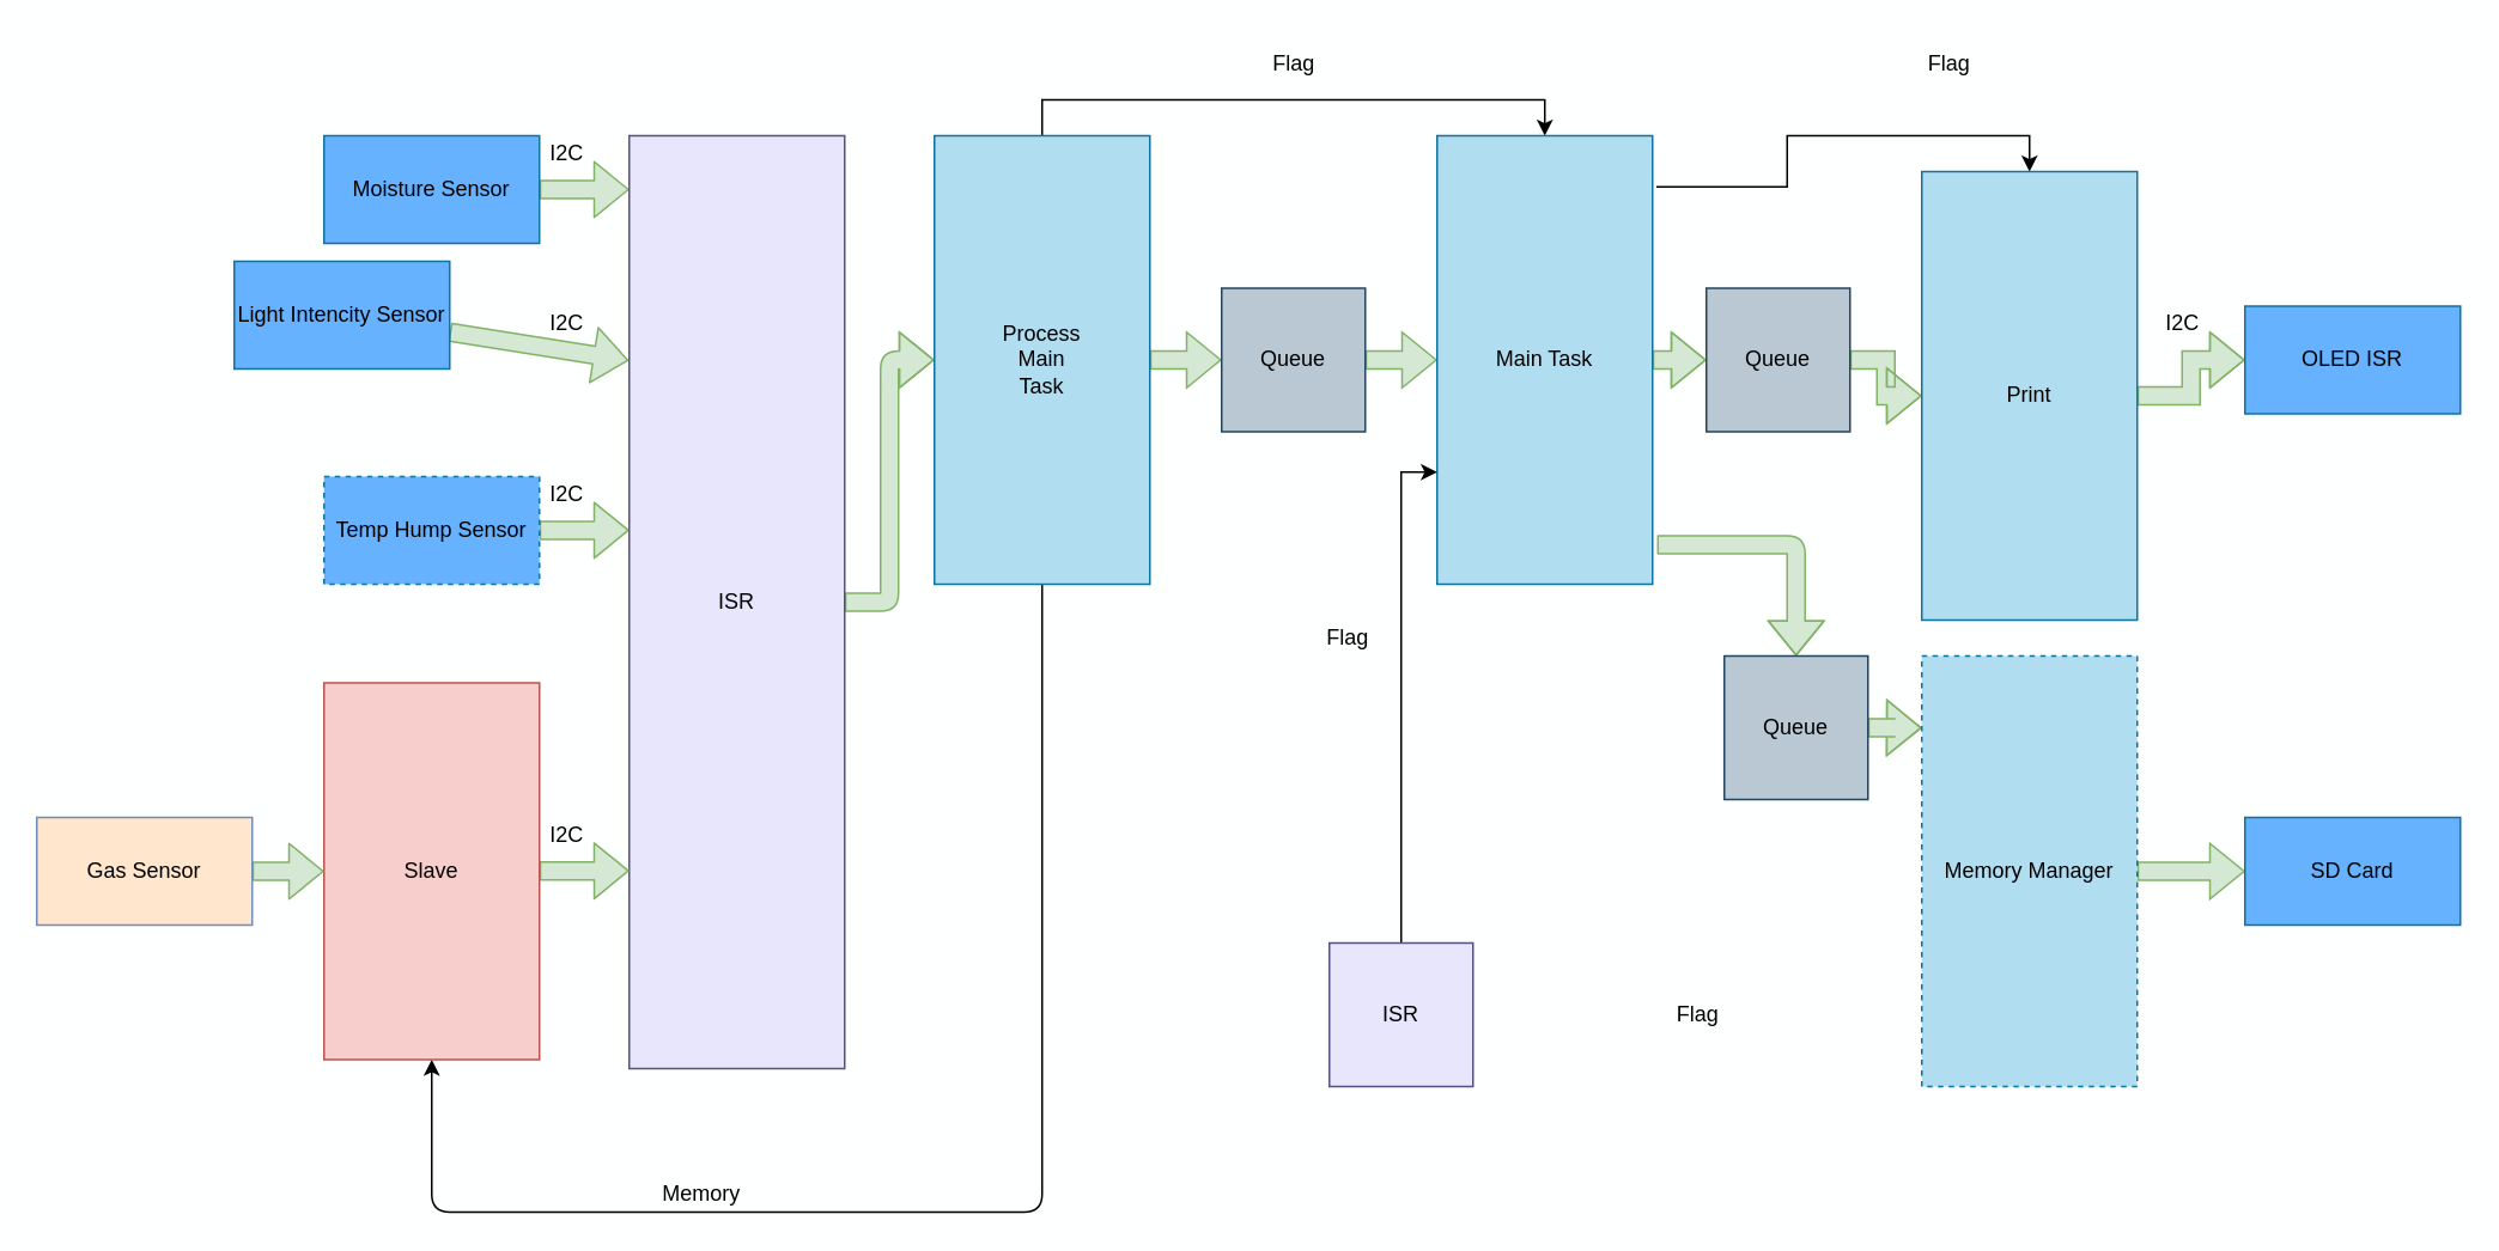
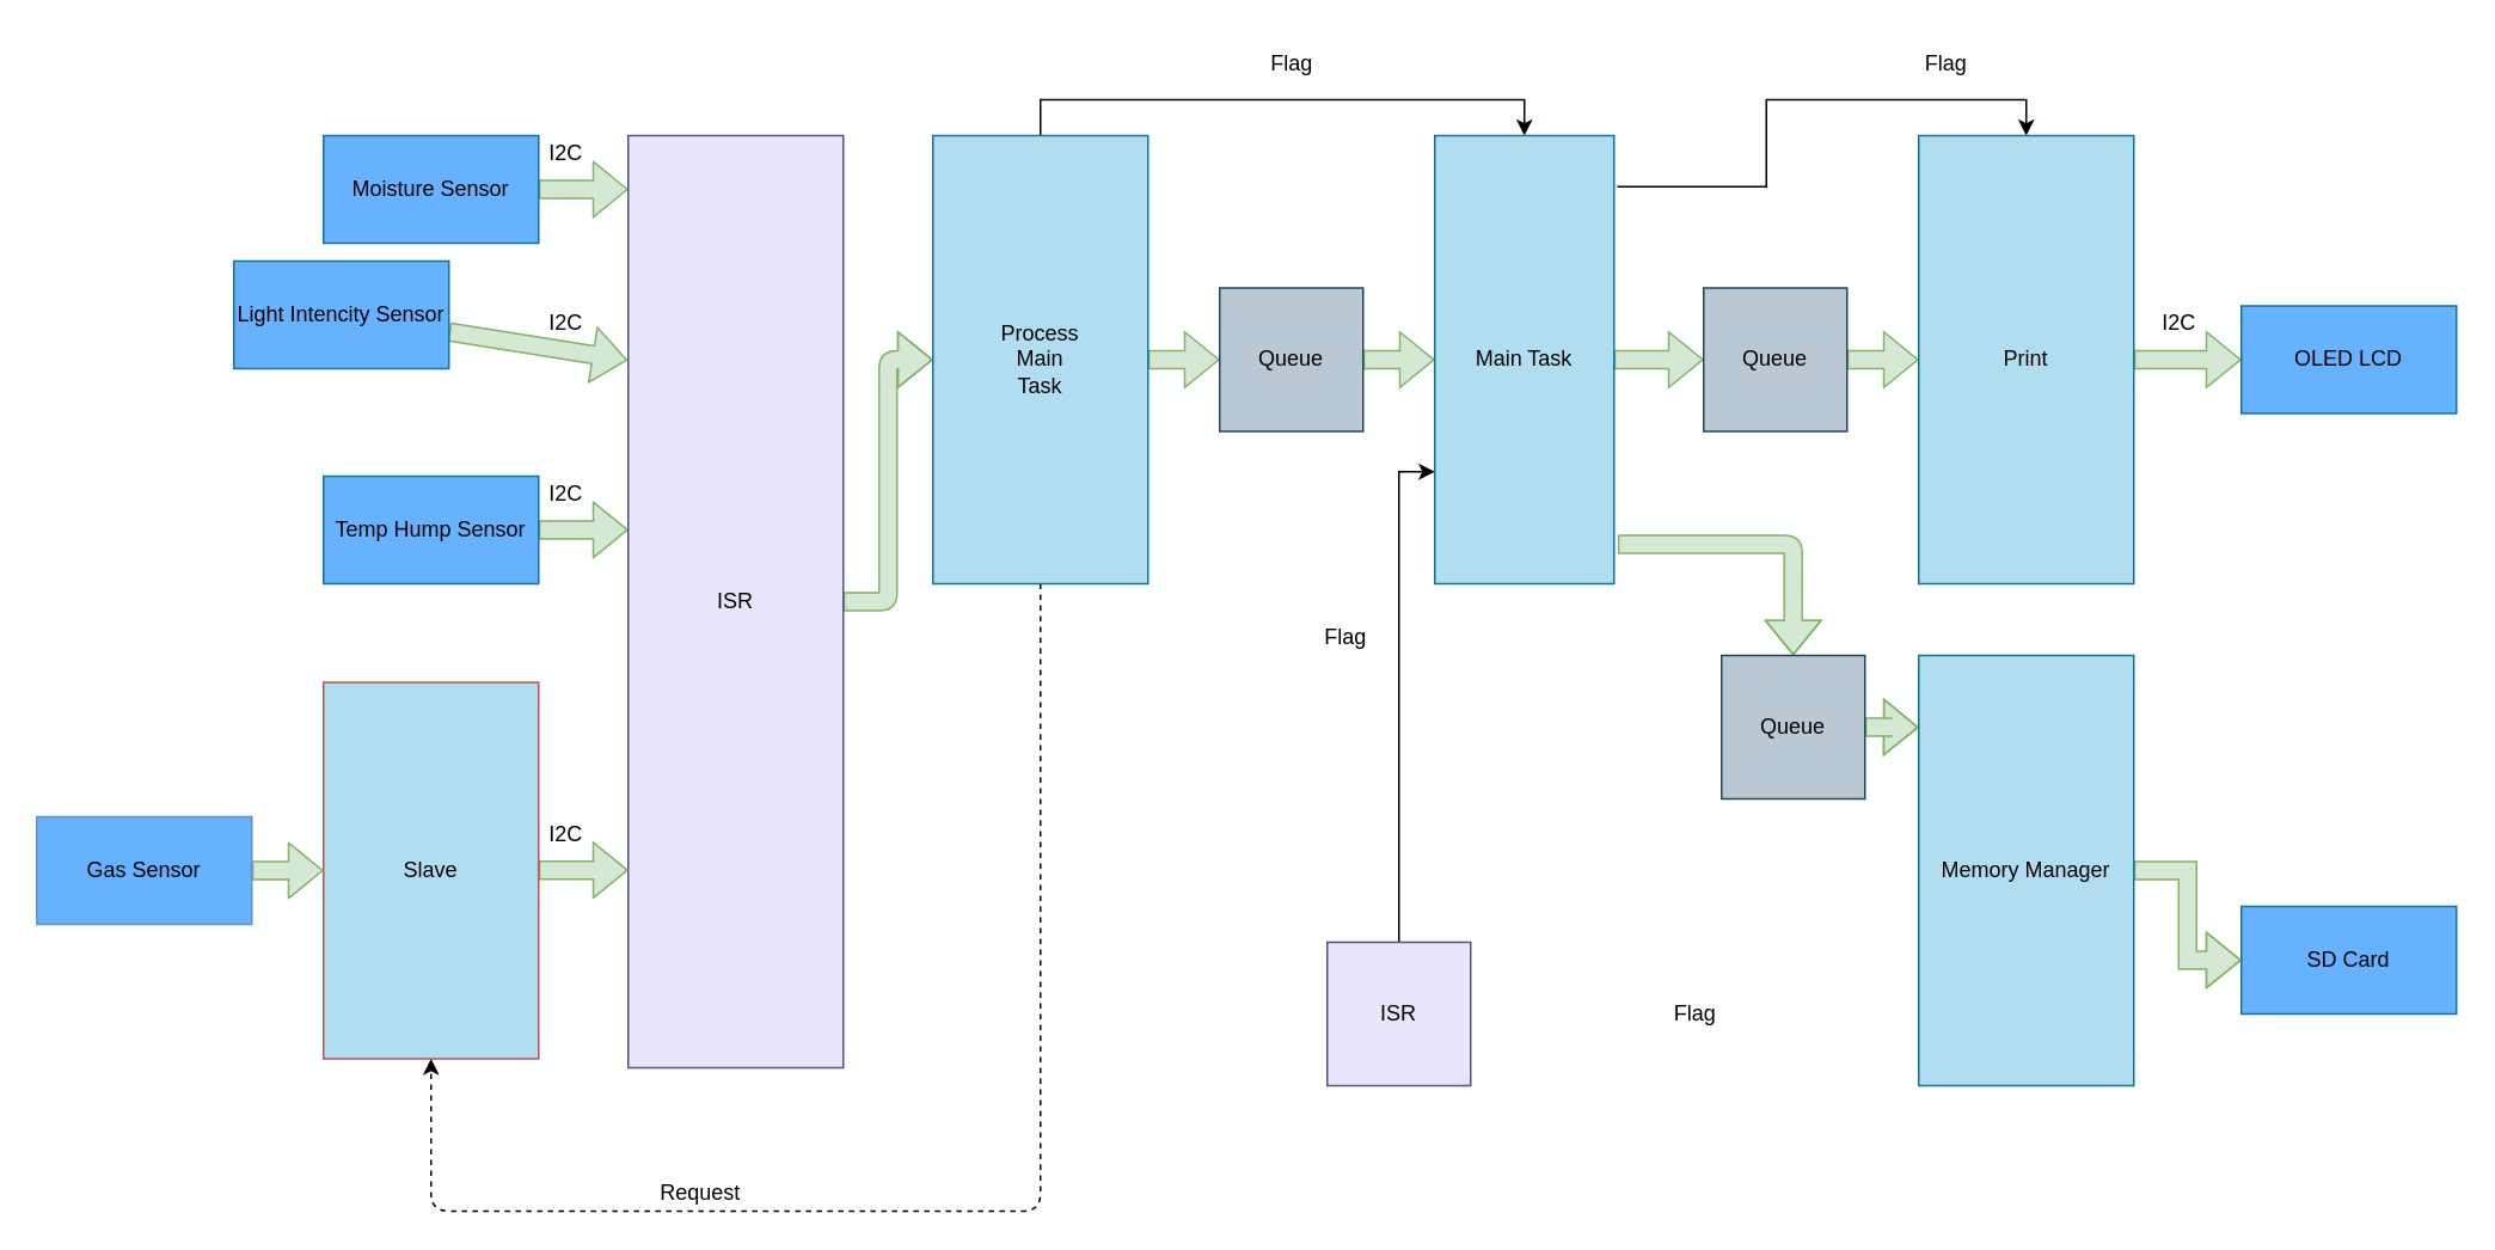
- <mxCell id="19" value="Main Task" style="rounded=0;whiteSpace=wrap;html=1;fillColor=#b1ddf0;strokeColor=#10739e;" parent="1" vertex="1"><mxGeometry x="800" y="75" width="120" height="250" as="geometry" /></mxCell>
+ <mxCell id="19" value="Main Task" style="rounded=0;whiteSpace=wrap;html=1;fillColor=#b1ddf0;strokeColor=#10739e;" parent="1" vertex="1"><mxGeometry x="800" y="75" width="100" height="250" as="geometry" /></mxCell>
- <mxCell id="27" value="OLED ISR" style="rounded=0;whiteSpace=wrap;html=1;fillColor=#66B2FF;strokeColor=#10739e;" parent="1" vertex="1"><mxGeometry x="1250" y="170" width="120" height="60" as="geometry" /></mxCell>
+ <mxCell id="27" value="OLED LCD" style="rounded=0;whiteSpace=wrap;html=1;fillColor=#66B2FF;strokeColor=#10739e;" parent="1" vertex="1"><mxGeometry x="1250" y="170" width="120" height="60" as="geometry" /></mxCell>
- <mxCell id="26" value="Print" style="rounded=0;whiteSpace=wrap;html=1;fillColor=#b1ddf0;strokeColor=#10739e;" parent="1" vertex="1"><mxGeometry x="1070" y="95" width="120" height="250" as="geometry" /></mxCell>
+ <mxCell id="26" value="Print" style="rounded=0;whiteSpace=wrap;html=1;fillColor=#b1ddf0;strokeColor=#10739e;" parent="1" vertex="1"><mxGeometry x="1070" y="75" width="120" height="250" as="geometry" /></mxCell>
- <mxCell id="7" value="Temp Hump Sensor" style="rounded=0;whiteSpace=wrap;html=1;fillColor=#66B2FF;strokeColor=#10739e;dashed=1;" parent="1" vertex="1"><mxGeometry x="180" y="265" width="120" height="60" as="geometry" /></mxCell>
+ <mxCell id="7" value="Temp Hump Sensor" style="rounded=0;whiteSpace=wrap;html=1;fillColor=#66B2FF;strokeColor=#10739e;" parent="1" vertex="1"><mxGeometry x="180" y="265" width="120" height="60" as="geometry" /></mxCell>
- <mxCell id="39" value="Gas Sensor" style="rounded=0;whiteSpace=wrap;html=1;fillColor=#ffe6cc;strokeColor=#6c8ebf;" vertex="1" parent="1"><mxGeometry x="20" y="455" width="120" height="60" as="geometry" /></mxCell>
+ <mxCell id="39" value="Gas Sensor" style="rounded=0;whiteSpace=wrap;html=1;fillColor=#66B2FF;strokeColor=#6c8ebf;" vertex="1" parent="1"><mxGeometry x="20" y="455" width="120" height="60" as="geometry" /></mxCell>
- <mxCell id="37" value="Slave" style="rounded=0;whiteSpace=wrap;html=1;fillColor=#f8cecc;strokeColor=#b85450;" vertex="1" parent="1"><mxGeometry x="180" y="380" width="120" height="210" as="geometry" /></mxCell>
+ <mxCell id="37" value="Slave" style="rounded=0;whiteSpace=wrap;html=1;fillColor=#b1ddf0;strokeColor=#b85450;" vertex="1" parent="1"><mxGeometry x="180" y="380" width="120" height="210" as="geometry" /></mxCell>
- <mxCell id="32" value="Memory Manager" style="rounded=0;whiteSpace=wrap;html=1;fillColor=#b1ddf0;strokeColor=#10739e;dashed=1;" parent="1" vertex="1"><mxGeometry x="1070" y="365" width="120" height="240" as="geometry" /></mxCell>
+ <mxCell id="32" value="Memory Manager" style="rounded=0;whiteSpace=wrap;html=1;fillColor=#b1ddf0;strokeColor=#10739e;" parent="1" vertex="1"><mxGeometry x="1070" y="365" width="120" height="240" as="geometry" /></mxCell>
- <mxCell id="35" value="SD Card" style="rounded=0;whiteSpace=wrap;html=1;fillColor=#66B2FF;strokeColor=#10739e;" parent="1" vertex="1"><mxGeometry x="1250" y="455" width="120" height="60" as="geometry" /></mxCell>
+ <mxCell id="35" value="SD Card" style="rounded=0;whiteSpace=wrap;html=1;fillColor=#66B2FF;strokeColor=#10739e;" parent="1" vertex="1"><mxGeometry x="1250" y="505" width="120" height="60" as="geometry" /></mxCell>
- <mxCell id="40" value="Memory" style="text;html=1;align=center;verticalAlign=middle;resizable=0;points=[];autosize=1;strokeColor=none;fillColor=none;" vertex="1" parent="1"><mxGeometry x="360" y="655" width="60" height="20" as="geometry" /></mxCell>
+ <mxCell id="40" value="Request" style="text;html=1;align=center;verticalAlign=middle;resizable=0;points=[];autosize=1;strokeColor=none;fillColor=none;" vertex="1" parent="1"><mxGeometry x="360" y="655" width="60" height="20" as="geometry" /></mxCell>
- <mxCell id="12" style="edgeStyle=none;html=1;entryX=0.5;entryY=1;entryDx=0;entryDy=0;" edge="1" parent="1" source="13" target="37"><mxGeometry relative="1" as="geometry"><Array as="points"><mxPoint x="580" y="675" /><mxPoint x="240" y="675" /></Array></mxGeometry></mxCell>
+ <mxCell id="12" style="edgeStyle=none;html=1;entryX=0.5;entryY=1;entryDx=0;entryDy=0;dashed=1;" edge="1" parent="1" source="13" target="37"><mxGeometry relative="1" as="geometry"><Array as="points"><mxPoint x="580" y="675" /><mxPoint x="240" y="675" /></Array></mxGeometry></mxCell>
